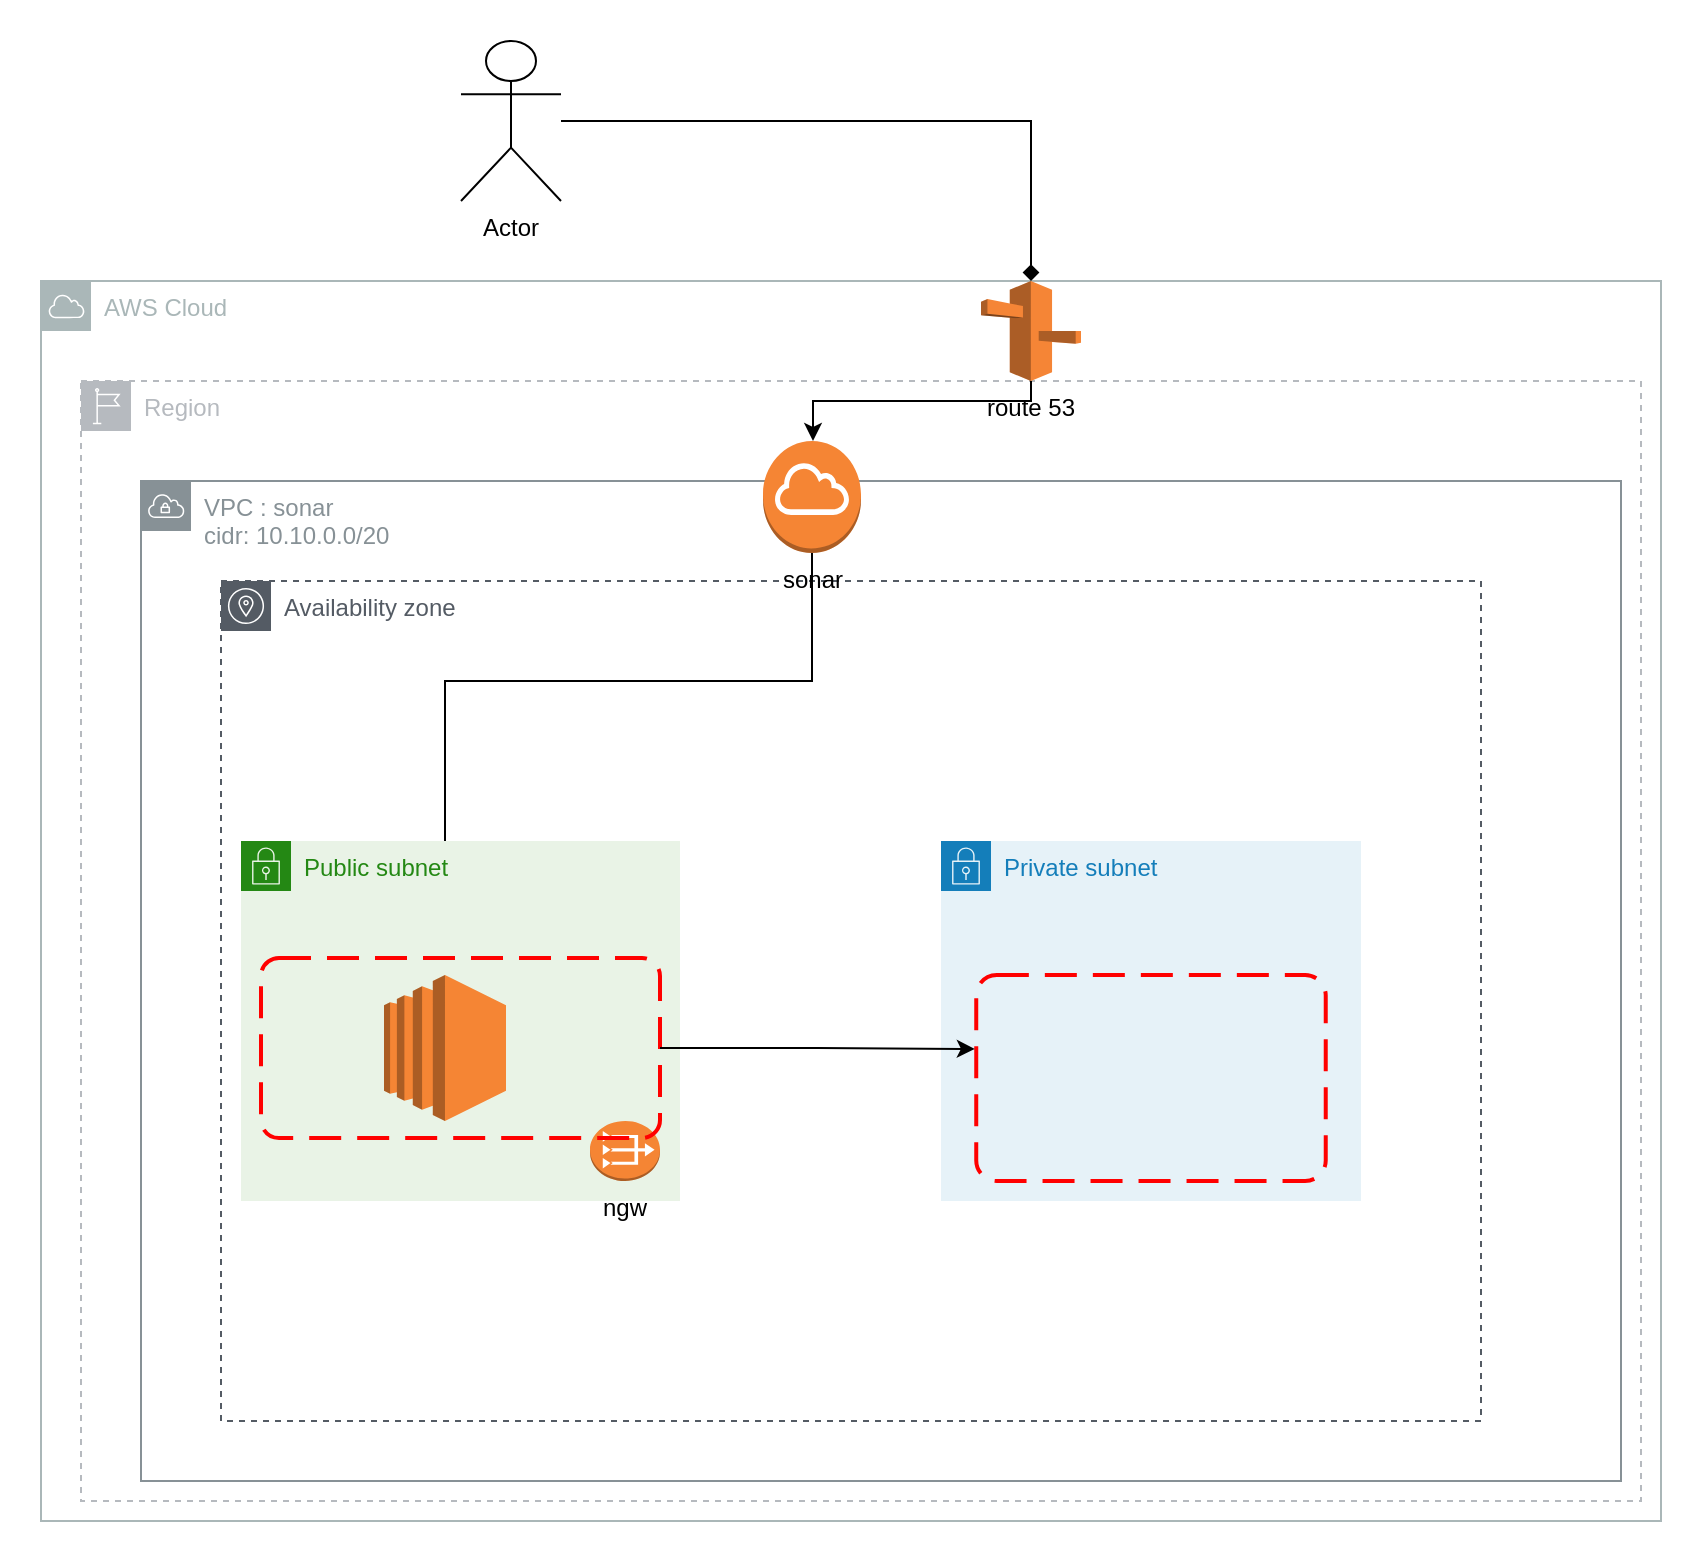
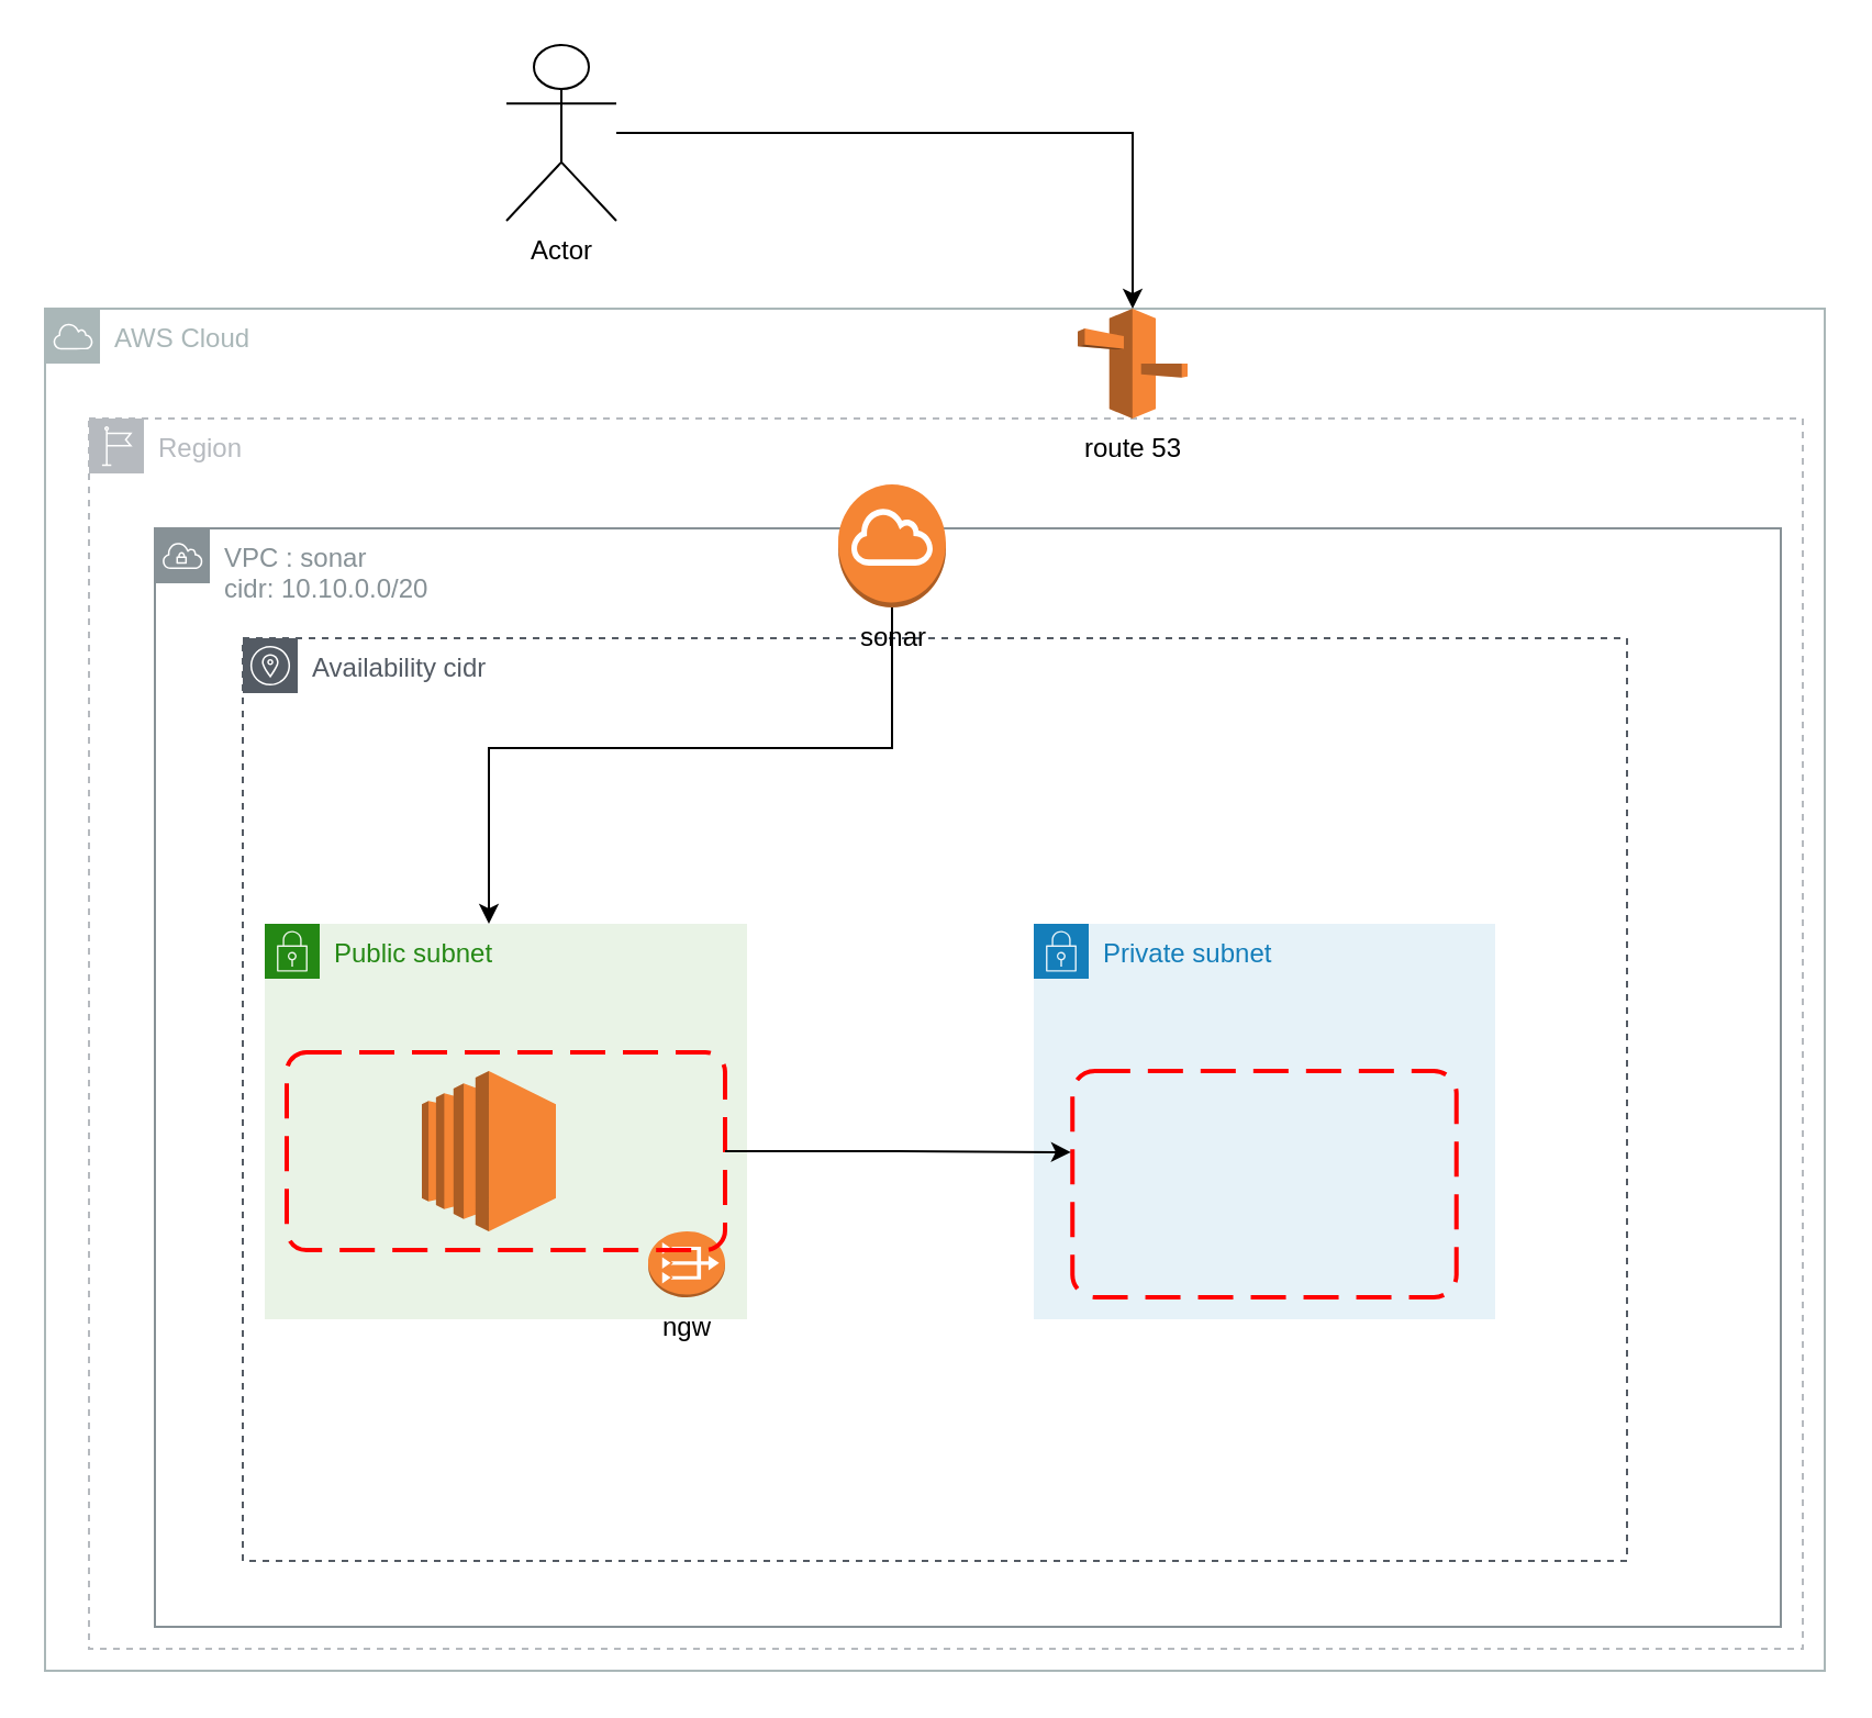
- <mxCell id="12" style="edgeStyle=orthogonalEdgeStyle;rounded=0;orthogonalLoop=1;jettySize=auto;html=1;endArrow=diamond;" edge="1" parent="1" source="13" target="17"><mxGeometry relative="1" as="geometry" /></mxCell>
+ <mxCell id="12" style="edgeStyle=orthogonalEdgeStyle;rounded=0;orthogonalLoop=1;jettySize=auto;html=1;" edge="1" parent="1" source="13" target="17"><mxGeometry relative="1" as="geometry" /></mxCell>
- <mxCell id="16" style="edgeStyle=orthogonalEdgeStyle;rounded=0;orthogonalLoop=1;jettySize=auto;html=1;exitX=0.5;exitY=1;exitDx=0;exitDy=0;exitPerimeter=0;" edge="1" parent="1" source="17" target="15"><mxGeometry relative="1" as="geometry"><Array as="points"><mxPoint x="515" y="200" /><mxPoint x="406" y="200" /></Array></mxGeometry></mxCell>
- <mxCell id="5" value="Availability zone" style="sketch=0;outlineConnect=0;gradientColor=none;html=1;whiteSpace=wrap;fontSize=12;fontStyle=0;shape=mxgraph.aws4.group;grIcon=mxgraph.aws4.group_availability_zone;strokeColor=#545B64;fillColor=none;verticalAlign=top;align=left;spacingLeft=30;fontColor=#545B64;dashed=1;" vertex="1" parent="1"><mxGeometry x="110" y="290" width="630" height="420" as="geometry" /></mxCell>
+ <mxCell id="5" value="Availability cidr" style="sketch=0;outlineConnect=0;gradientColor=none;html=1;whiteSpace=wrap;fontSize=12;fontStyle=0;shape=mxgraph.aws4.group;grIcon=mxgraph.aws4.group_availability_zone;strokeColor=#545B64;fillColor=none;verticalAlign=top;align=left;spacingLeft=30;fontColor=#545B64;dashed=1;" vertex="1" parent="1"><mxGeometry x="110" y="290" width="630" height="420" as="geometry" /></mxCell>
- <mxCell id="14" style="edgeStyle=orthogonalEdgeStyle;rounded=0;orthogonalLoop=1;jettySize=auto;html=1;endArrow=none;" edge="1" parent="1" source="15" target="8"><mxGeometry relative="1" as="geometry"><Array as="points"><mxPoint x="406" y="340" /><mxPoint x="222" y="340" /></Array></mxGeometry></mxCell>
+ <mxCell id="14" style="edgeStyle=orthogonalEdgeStyle;rounded=0;orthogonalLoop=1;jettySize=auto;html=1;" edge="1" parent="1" source="15" target="8"><mxGeometry relative="1" as="geometry"><Array as="points"><mxPoint x="406" y="340" /><mxPoint x="222" y="340" /></Array></mxGeometry></mxCell>
